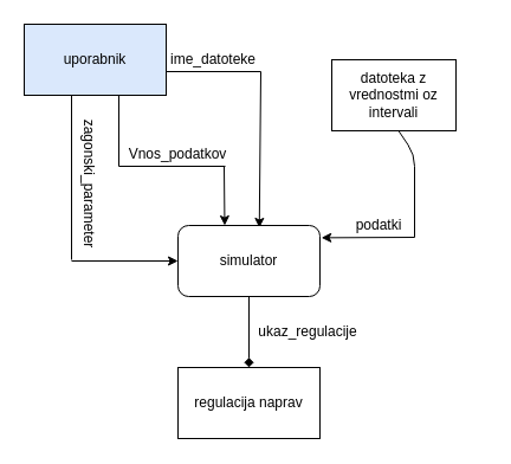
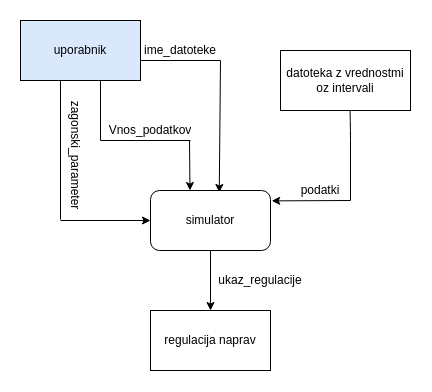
- <mxCell id="3" value="datoteka z vrednostmi oz intervali" style="rounded=0;whiteSpace=wrap;html=1;" parent="1" vertex="1"><mxGeometry x="280" y="50" width="105" height="60" as="geometry" /></mxCell>
+ <mxCell id="3" value="datoteka z vrednostmi oz intervali" style="rounded=0;whiteSpace=wrap;html=1;" parent="1" vertex="1"><mxGeometry x="280" y="50" width="130" height="60" as="geometry" /></mxCell>
- <mxCell id="12" value="" style="endArrow=diamond;html=1;exitX=0.5;exitY=1;exitDx=0;exitDy=0;" parent="1" source="19" target="18" edge="1"><mxGeometry width="50" height="50" relative="1" as="geometry"><mxPoint x="208" y="253" as="sourcePoint" /><mxPoint x="180" y="300" as="targetPoint" /></mxGeometry></mxCell>
+ <mxCell id="12" value="" style="endArrow=classic;html=1;exitX=0.5;exitY=1;exitDx=0;exitDy=0;" parent="1" source="19" target="18" edge="1"><mxGeometry width="50" height="50" relative="1" as="geometry"><mxPoint x="208" y="253" as="sourcePoint" /><mxPoint x="180" y="300" as="targetPoint" /></mxGeometry></mxCell>
